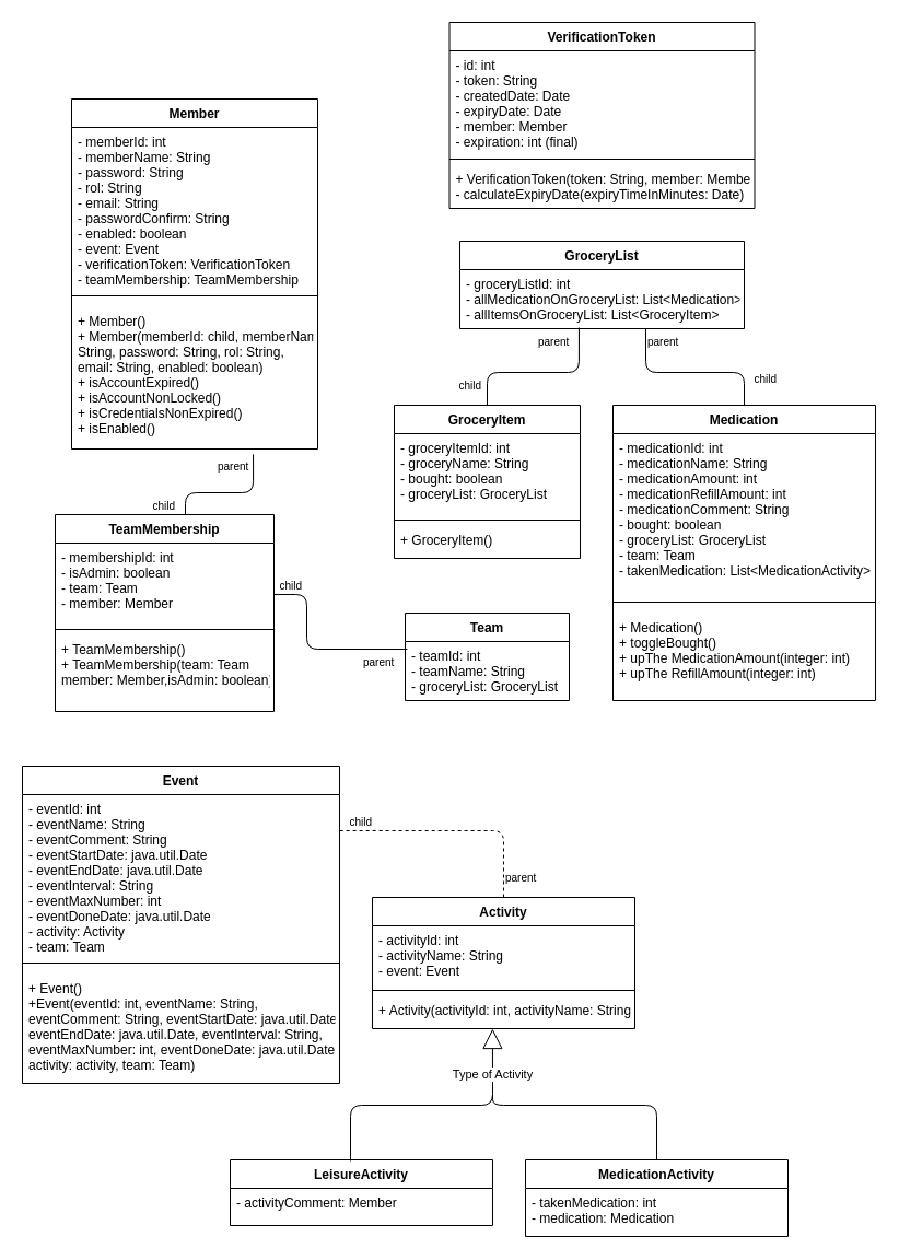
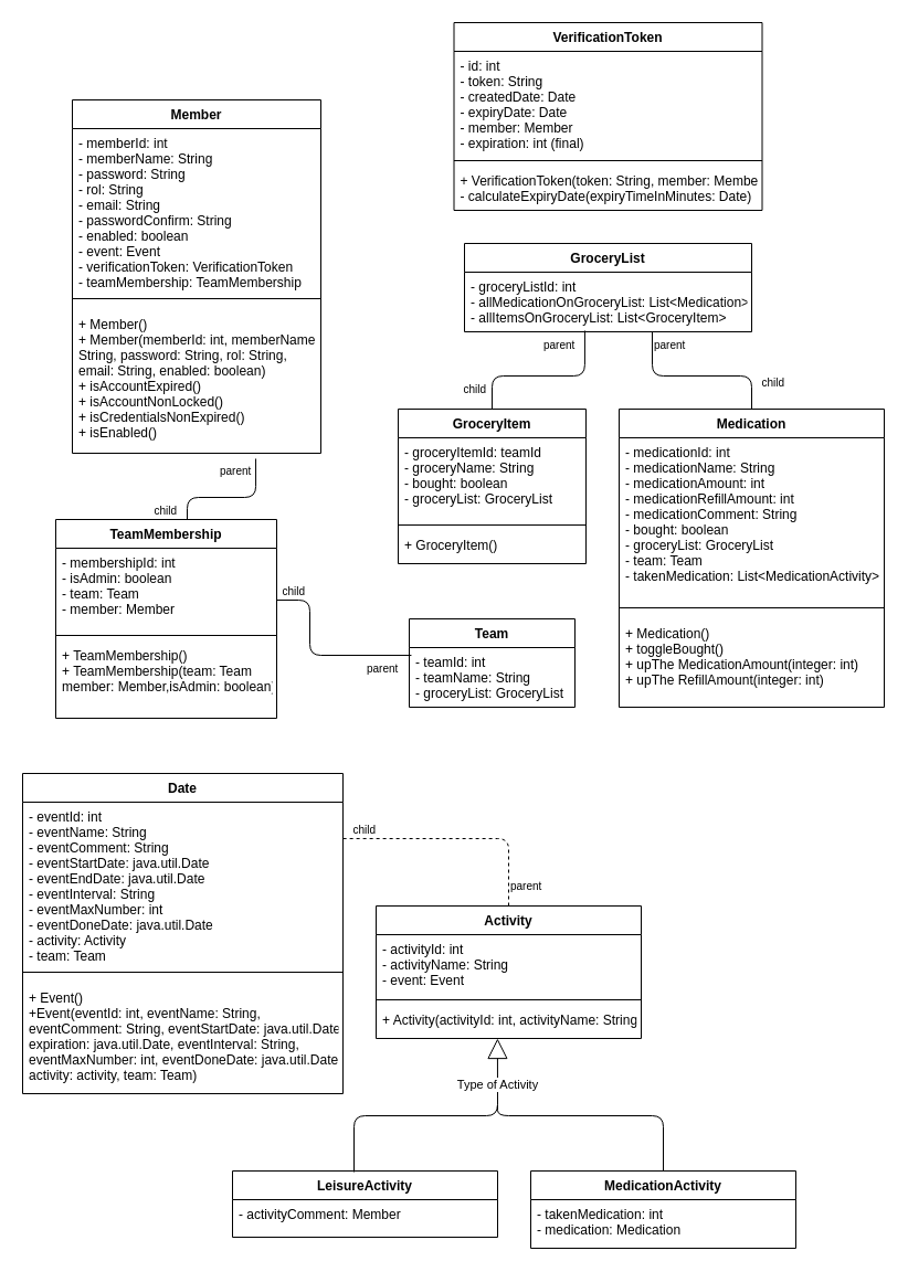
- <mxCell id="51" value="+ Member()&#10;+ Member(memberId: child, memberName&#10;String, password: String, rol: String,&#10;email: String, enabled: boolean)&#10;+ isAccountExpired()&#10;+ isAccountNonLocked()&#10;+ isCredentialsNonExpired()&#10;+ isEnabled()&#10;" style="text;strokeColor=none;fillColor=none;align=left;verticalAlign=top;spacingLeft=4;spacingRight=4;overflow=hidden;rotatable=0;points=[[0,0.5],[1,0.5]];portConstraint=eastwest;" vertex="1" parent="48"><mxGeometry y="190" width="225" height="130" as="geometry" /></mxCell>
+ <mxCell id="51" value="+ Member()&#10;+ Member(memberId: int, memberName&#10;String, password: String, rol: String,&#10;email: String, enabled: boolean)&#10;+ isAccountExpired()&#10;+ isAccountNonLocked()&#10;+ isCredentialsNonExpired()&#10;+ isEnabled()&#10;" style="text;strokeColor=none;fillColor=none;align=left;verticalAlign=top;spacingLeft=4;spacingRight=4;overflow=hidden;rotatable=0;points=[[0,0.5],[1,0.5]];portConstraint=eastwest;" vertex="1" parent="48"><mxGeometry y="190" width="225" height="130" as="geometry" /></mxCell>
- <mxCell id="56" value="- groceryItemId: int&#10;- groceryName: String&#10;- bought: boolean&#10;- groceryList: GroceryList&#10;&#10;" style="text;strokeColor=none;fillColor=none;align=left;verticalAlign=top;spacingLeft=4;spacingRight=4;overflow=hidden;rotatable=0;points=[[0,0.5],[1,0.5]];portConstraint=eastwest;" vertex="1" parent="55"><mxGeometry y="26" width="170" height="74" as="geometry" /></mxCell>
+ <mxCell id="56" value="- groceryItemId: teamId&#10;- groceryName: String&#10;- bought: boolean&#10;- groceryList: GroceryList&#10;&#10;" style="text;strokeColor=none;fillColor=none;align=left;verticalAlign=top;spacingLeft=4;spacingRight=4;overflow=hidden;rotatable=0;points=[[0,0.5],[1,0.5]];portConstraint=eastwest;" vertex="1" parent="55"><mxGeometry y="26" width="170" height="74" as="geometry" /></mxCell>
- <mxCell id="31" value="Event" style="swimlane;fontStyle=1;align=center;verticalAlign=top;childLayout=stackLayout;horizontal=1;startSize=26;horizontalStack=0;resizeParent=1;resizeParentMax=0;resizeLast=0;collapsible=1;marginBottom=0;" vertex="1" parent="1"><mxGeometry x="20" y="700" width="290" height="290" as="geometry"><mxRectangle x="180" y="110" width="90" height="26" as="alternateBounds" /></mxGeometry></mxCell>
+ <mxCell id="31" value="Date" style="swimlane;fontStyle=1;align=center;verticalAlign=top;childLayout=stackLayout;horizontal=1;startSize=26;horizontalStack=0;resizeParent=1;resizeParentMax=0;resizeLast=0;collapsible=1;marginBottom=0;" vertex="1" parent="1"><mxGeometry x="20" y="700" width="290" height="290" as="geometry"><mxRectangle x="180" y="110" width="90" height="26" as="alternateBounds" /></mxGeometry></mxCell>
- <mxCell id="34" value="+ Event()&#10;+Event(eventId: int, eventName: String,&#10;eventComment: String, eventStartDate: java.util.Date,&#10;eventEndDate: java.util.Date, eventInterval: String,&#10;eventMaxNumber: int, eventDoneDate: java.util.Date,&#10;activity: activity, team: Team)&#10; &#10;&#10;&#10;&#10;&#10;&#10;&#10;&#10;&#10;" style="text;strokeColor=none;fillColor=none;align=left;verticalAlign=top;spacingLeft=4;spacingRight=4;overflow=hidden;rotatable=0;points=[[0,0.5],[1,0.5]];portConstraint=eastwest;" vertex="1" parent="31"><mxGeometry y="190" width="290" height="100" as="geometry" /></mxCell>
+ <mxCell id="34" value="+ Event()&#10;+Event(eventId: int, eventName: String,&#10;eventComment: String, eventStartDate: java.util.Date,&#10;expiration: java.util.Date, eventInterval: String,&#10;eventMaxNumber: int, eventDoneDate: java.util.Date,&#10;activity: activity, team: Team)&#10; &#10;&#10;&#10;&#10;&#10;&#10;&#10;&#10;&#10;" style="text;strokeColor=none;fillColor=none;align=left;verticalAlign=top;spacingLeft=4;spacingRight=4;overflow=hidden;rotatable=0;points=[[0,0.5],[1,0.5]];portConstraint=eastwest;" vertex="1" parent="31"><mxGeometry y="190" width="290" height="100" as="geometry" /></mxCell>
